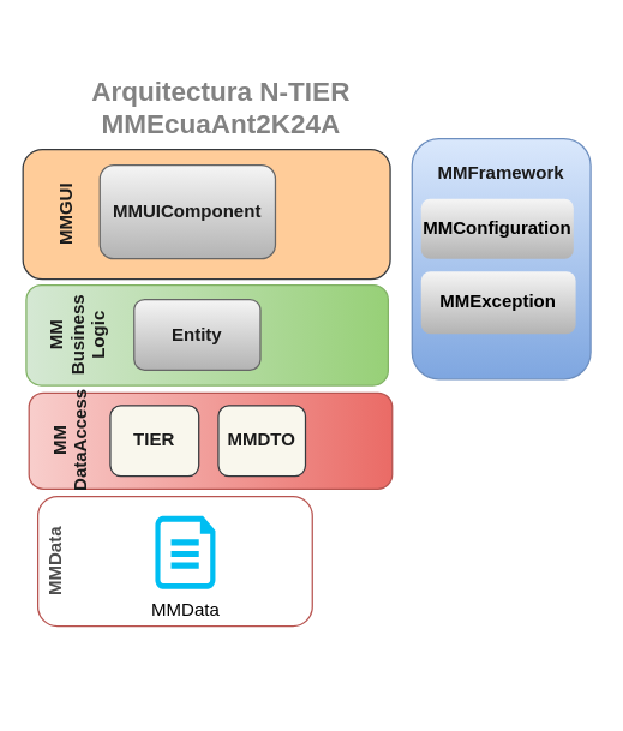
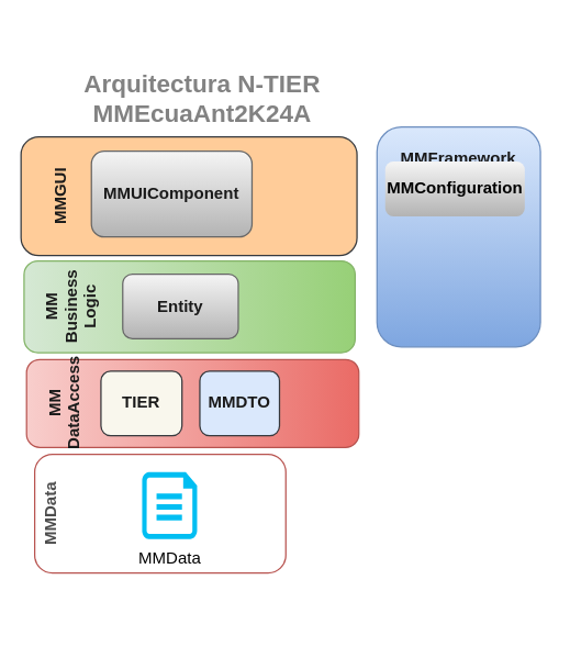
- <mxCell id="6" value="&lt;span style=&quot;&quot;&gt;&lt;font color=&quot;#000000&quot;&gt;&lt;b&gt;MMConfiguration&lt;/b&gt;&lt;/font&gt;&lt;/span&gt;" style="rounded=1;whiteSpace=wrap;html=1;fillColor=#f5f5f5;strokeColor=none;gradientColor=#b3b3b3;" parent="1" vertex="1"><mxGeometry x="279.99" y="132" width="101.6" height="40" as="geometry" /></mxCell>
+ <mxCell id="6" value="&lt;span style=&quot;&quot;&gt;&lt;font color=&quot;#000000&quot;&gt;&lt;b&gt;MMConfiguration&lt;/b&gt;&lt;/font&gt;&lt;/span&gt;" style="rounded=1;whiteSpace=wrap;html=1;fillColor=#f5f5f5;strokeColor=none;gradientColor=#b3b3b3;" parent="1" vertex="1"><mxGeometry x="279.99" y="117" width="101.6" height="40" as="geometry" /></mxCell>
- <mxCell id="7" value="&lt;span style=&quot;&quot;&gt;&lt;font color=&quot;#000000&quot;&gt;&lt;b&gt;MMException&lt;/b&gt;&lt;/font&gt;&lt;/span&gt;" style="rounded=1;whiteSpace=wrap;html=1;fillColor=#f5f5f5;strokeColor=none;gradientColor=#b3b3b3;" parent="1" vertex="1"><mxGeometry x="279.99" y="180.44" width="103.01" height="41.56" as="geometry" /></mxCell>
- <mxCell id="13" value="&lt;font color=&quot;#1a1a1a&quot;&gt;&lt;b&gt;MMDTO&lt;/b&gt;&lt;br&gt;&lt;/font&gt;" style="rounded=1;whiteSpace=wrap;html=1;fillColor=#f9f7ed;strokeColor=#36393d;" parent="1" vertex="1"><mxGeometry x="145" y="269.7" width="58" height="47" as="geometry" /></mxCell>
+ <mxCell id="13" value="&lt;font color=&quot;#1a1a1a&quot;&gt;&lt;b&gt;MMDTO&lt;/b&gt;&lt;br&gt;&lt;/font&gt;" style="rounded=1;whiteSpace=wrap;html=1;fillColor=#dae8fc;strokeColor=#36393d;" parent="1" vertex="1"><mxGeometry x="145" y="269.7" width="58" height="47" as="geometry" /></mxCell>
